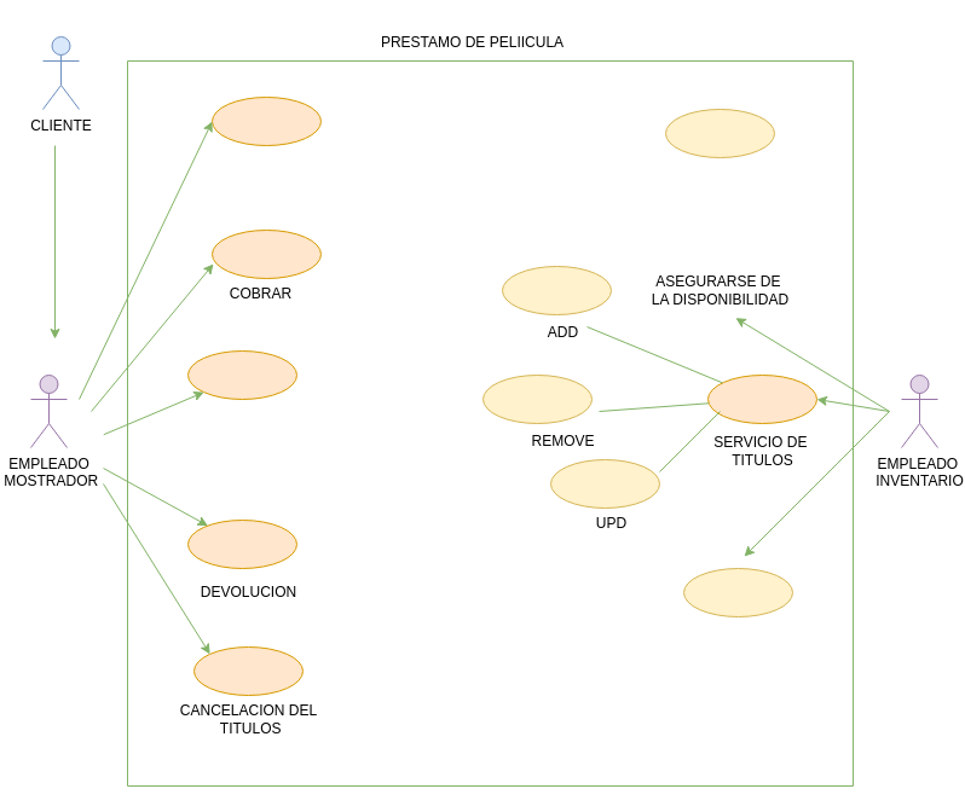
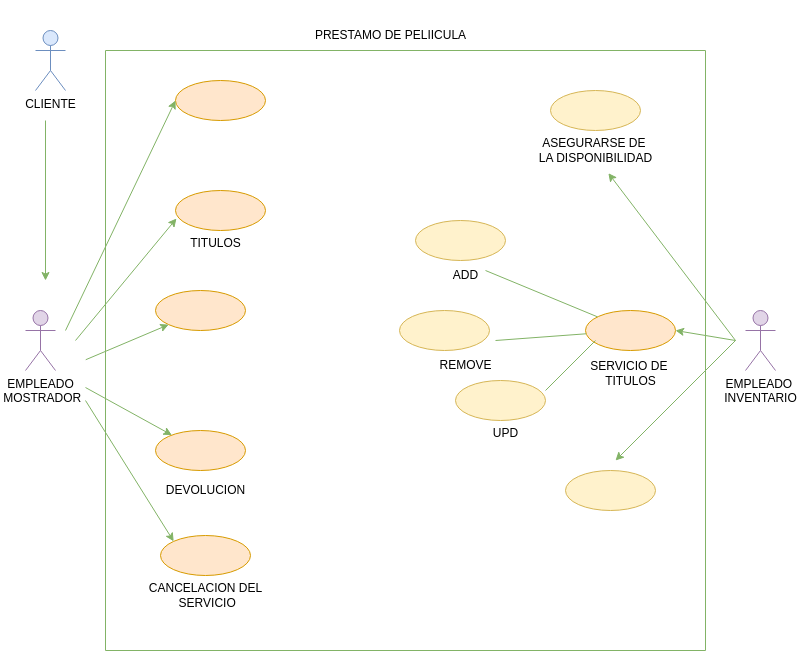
- <mxCell id="7" value="ASEGURARSE DE&amp;nbsp;&lt;div&gt;LA DISPONIBILIDAD&lt;/div&gt;" style="text;html=1;align=center;verticalAlign=middle;resizable=0;points=[];autosize=1;strokeColor=none;fillColor=none;" parent="4" vertex="1"><mxGeometry x="420" y="170" width="140" height="40" as="geometry" /></mxCell>
+ <mxCell id="7" value="ASEGURARSE DE&amp;nbsp;&lt;div&gt;LA DISPONIBILIDAD&lt;/div&gt;" style="text;html=1;align=center;verticalAlign=middle;resizable=0;points=[];autosize=1;strokeColor=none;fillColor=none;" parent="4" vertex="1"><mxGeometry x="420" y="80" width="140" height="40" as="geometry" /></mxCell>
- <mxCell id="36" value="COBRAR" style="text;html=1;align=center;verticalAlign=middle;resizable=0;points=[];autosize=1;strokeColor=none;fillColor=none;" vertex="1" parent="1"><mxGeometry x="175" y="228" width="70" height="30" as="geometry" /></mxCell>
+ <mxCell id="36" value="TITULOS" style="text;html=1;align=center;verticalAlign=middle;resizable=0;points=[];autosize=1;strokeColor=none;fillColor=none;" vertex="1" parent="1"><mxGeometry x="175" y="228" width="70" height="30" as="geometry" /></mxCell>
- <mxCell id="22" value="CANCELACION DEL&lt;div&gt;&amp;nbsp;TITULOS&lt;/div&gt;" style="text;html=1;align=center;verticalAlign=middle;resizable=0;points=[];autosize=1;strokeColor=none;fillColor=none;" vertex="1" parent="4"><mxGeometry x="30" y="525" width="140" height="40" as="geometry" /></mxCell>
+ <mxCell id="22" value="CANCELACION DEL&lt;div&gt;&amp;nbsp;SERVICIO&lt;/div&gt;" style="text;html=1;align=center;verticalAlign=middle;resizable=0;points=[];autosize=1;strokeColor=none;fillColor=none;" vertex="1" parent="4"><mxGeometry x="30" y="525" width="140" height="40" as="geometry" /></mxCell>
